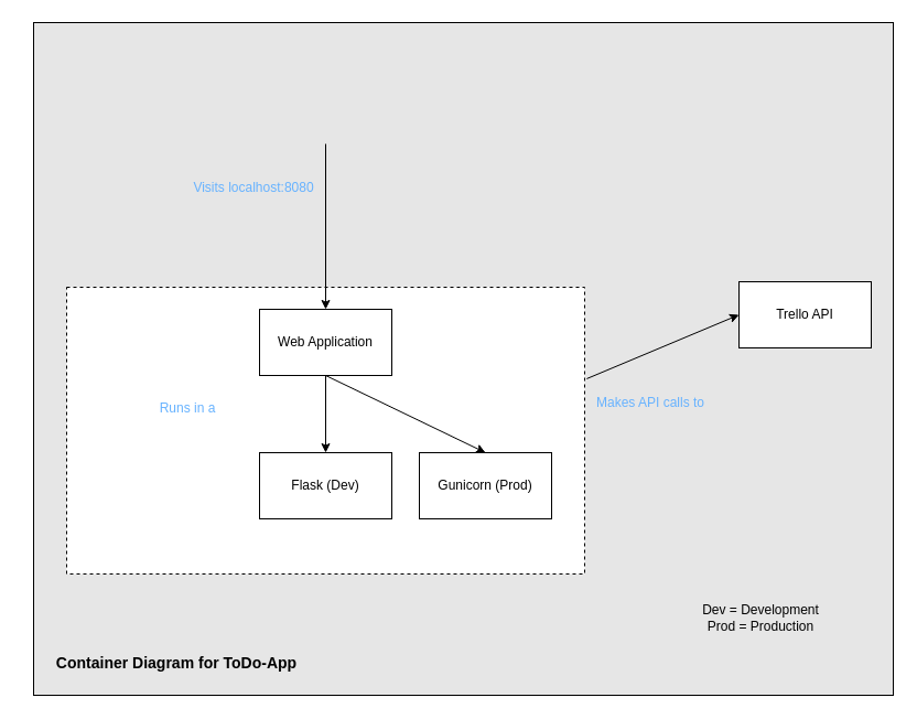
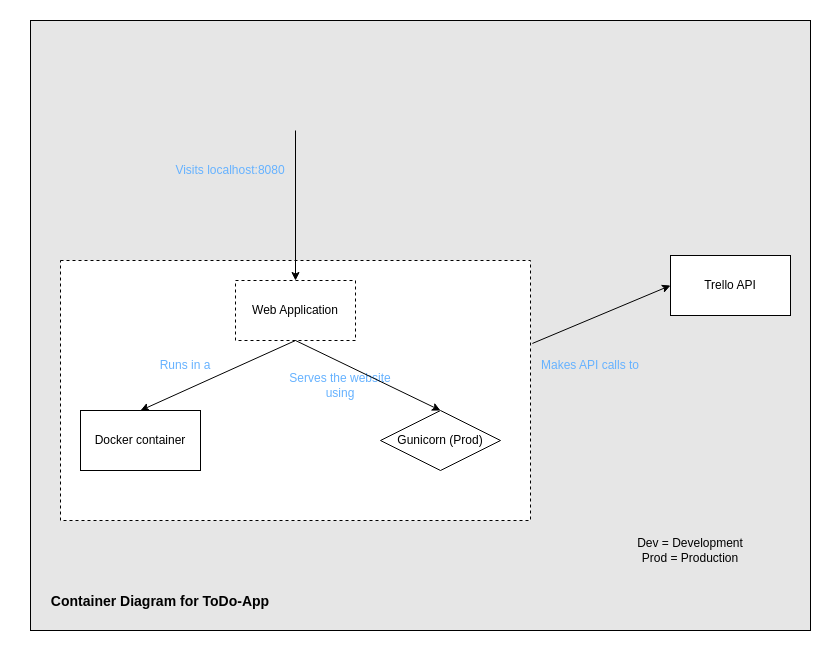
- <mxCell id="9" value="Web Application" style="rounded=0;whiteSpace=wrap;html=1;" vertex="1" parent="1"><mxGeometry x="235" y="280" width="120" height="60" as="geometry" /></mxCell>
+ <mxCell id="9" value="Web Application" style="rounded=0;whiteSpace=wrap;html=1;dashed=1;" vertex="1" parent="1"><mxGeometry x="235" y="280" width="120" height="60" as="geometry" /></mxCell>
- <mxCell id="12" value="Runs in a" style="text;html=1;strokeColor=none;fillColor=none;align=center;verticalAlign=middle;whiteSpace=wrap;rounded=0;fontColor=#66B2FF;" vertex="1" parent="1"><mxGeometry x="110" y="360" width="120" height="20" as="geometry" /></mxCell>
+ <mxCell id="12" value="Runs in a" style="text;html=1;strokeColor=none;fillColor=none;align=center;verticalAlign=middle;whiteSpace=wrap;rounded=0;fontColor=#66B2FF;" vertex="1" parent="1"><mxGeometry x="125" y="355" width="120" height="20" as="geometry" /></mxCell>
- <mxCell id="14" value="" style="endArrow=classic;html=1;exitX=0.5;exitY=1;exitDx=0;exitDy=0;entryX=0.5;entryY=0;entryDx=0;entryDy=0;" edge="1" parent="1" source="9" target="13"><mxGeometry width="50" height="50" relative="1" as="geometry"><mxPoint x="150" y="350" as="sourcePoint" /><mxPoint x="150" y="420" as="targetPoint" /></mxGeometry></mxCell>
+ <mxCell id="11" value="" style="endArrow=classic;html=1;exitX=0.5;exitY=1;exitDx=0;exitDy=0;entryX=0.5;entryY=0;entryDx=0;entryDy=0;" edge="1" parent="1" source="9" target="10"><mxGeometry width="50" height="50" relative="1" as="geometry"><mxPoint x="390" y="410" as="sourcePoint" /><mxPoint x="440" y="360" as="targetPoint" /></mxGeometry></mxCell>
+ <mxCell id="15" value="Serves the website using" style="text;html=1;strokeColor=none;fillColor=none;align=center;verticalAlign=middle;whiteSpace=wrap;rounded=0;fontColor=#66B2FF;" vertex="1" parent="1"><mxGeometry x="280" y="375" width="120" height="20" as="geometry" /></mxCell>
+ <mxCell id="10" value="Docker container" style="rounded=0;whiteSpace=wrap;html=1;" vertex="1" parent="1"><mxGeometry x="80" y="410" width="120" height="60" as="geometry" /></mxCell>
- <mxCell id="13" value="Flask (Dev)" style="rounded=0;whiteSpace=wrap;html=1;" vertex="1" parent="1"><mxGeometry x="235" y="410" width="120" height="60" as="geometry" /></mxCell>
- <mxCell id="16" value="Gunicorn (Prod)" style="rounded=0;whiteSpace=wrap;html=1;" vertex="1" parent="1"><mxGeometry x="380" y="410" width="120" height="60" as="geometry" /></mxCell>
+ <mxCell id="16" value="Gunicorn (Prod)" style="rhombus;whiteSpace=wrap;html=1;" vertex="1" parent="1"><mxGeometry x="380" y="410" width="120" height="60" as="geometry" /></mxCell>
- <mxCell id="18" value="Dev = Development&lt;br&gt;Prod = Production" style="text;html=1;strokeColor=none;fillColor=none;align=center;verticalAlign=middle;whiteSpace=wrap;rounded=0;" vertex="1" parent="1"><mxGeometry x="610" y="550" width="160" height="20" as="geometry" /></mxCell>
+ <mxCell id="18" value="Dev = Development&lt;br&gt;Prod = Production" style="text;html=1;strokeColor=none;fillColor=none;align=center;verticalAlign=middle;whiteSpace=wrap;rounded=0;" vertex="1" parent="1"><mxGeometry x="610" y="540" width="160" height="20" as="geometry" /></mxCell>
